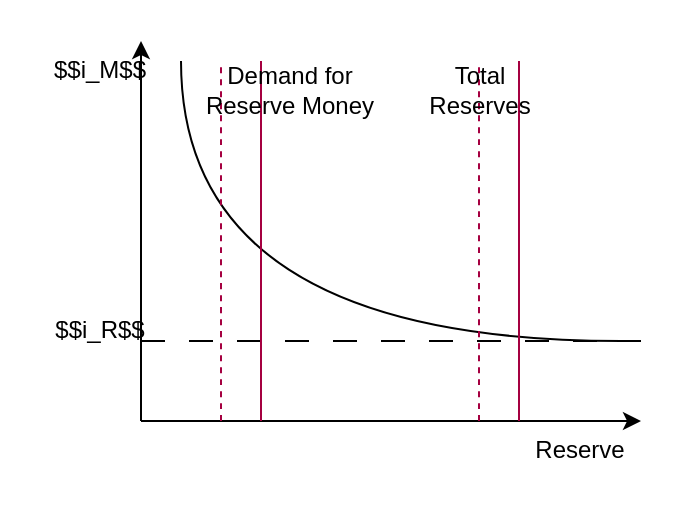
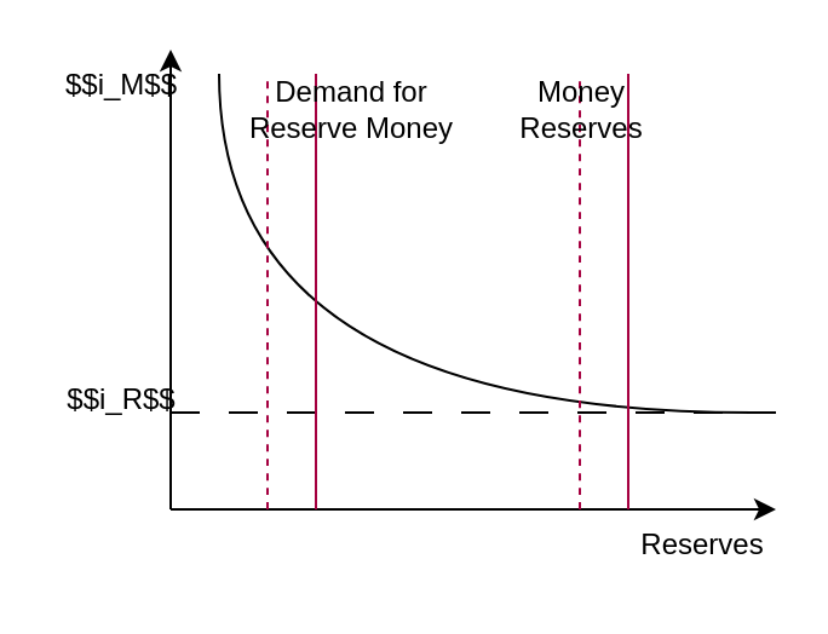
- <mxCell id="13" value="Total Reserves" style="text;strokeColor=none;align=center;fillColor=none;html=1;verticalAlign=middle;whiteSpace=wrap;rounded=0;" parent="1" vertex="1"><mxGeometry x="210" y="30" width="60" height="30" as="geometry" /></mxCell>
+ <mxCell id="13" value="Money Reserves" style="text;strokeColor=none;align=center;fillColor=none;html=1;verticalAlign=middle;whiteSpace=wrap;rounded=0;" parent="1" vertex="1"><mxGeometry x="210" y="30" width="60" height="30" as="geometry" /></mxCell>
- <mxCell id="4" value="Reserve" style="text;strokeColor=none;align=center;fillColor=none;html=1;verticalAlign=middle;whiteSpace=wrap;rounded=0;" parent="1" vertex="1"><mxGeometry x="260" y="210" width="60" height="30" as="geometry" /></mxCell>
+ <mxCell id="4" value="Reserves" style="text;strokeColor=none;align=center;fillColor=none;html=1;verticalAlign=middle;whiteSpace=wrap;rounded=0;" parent="1" vertex="1"><mxGeometry x="260" y="210" width="60" height="30" as="geometry" /></mxCell>
